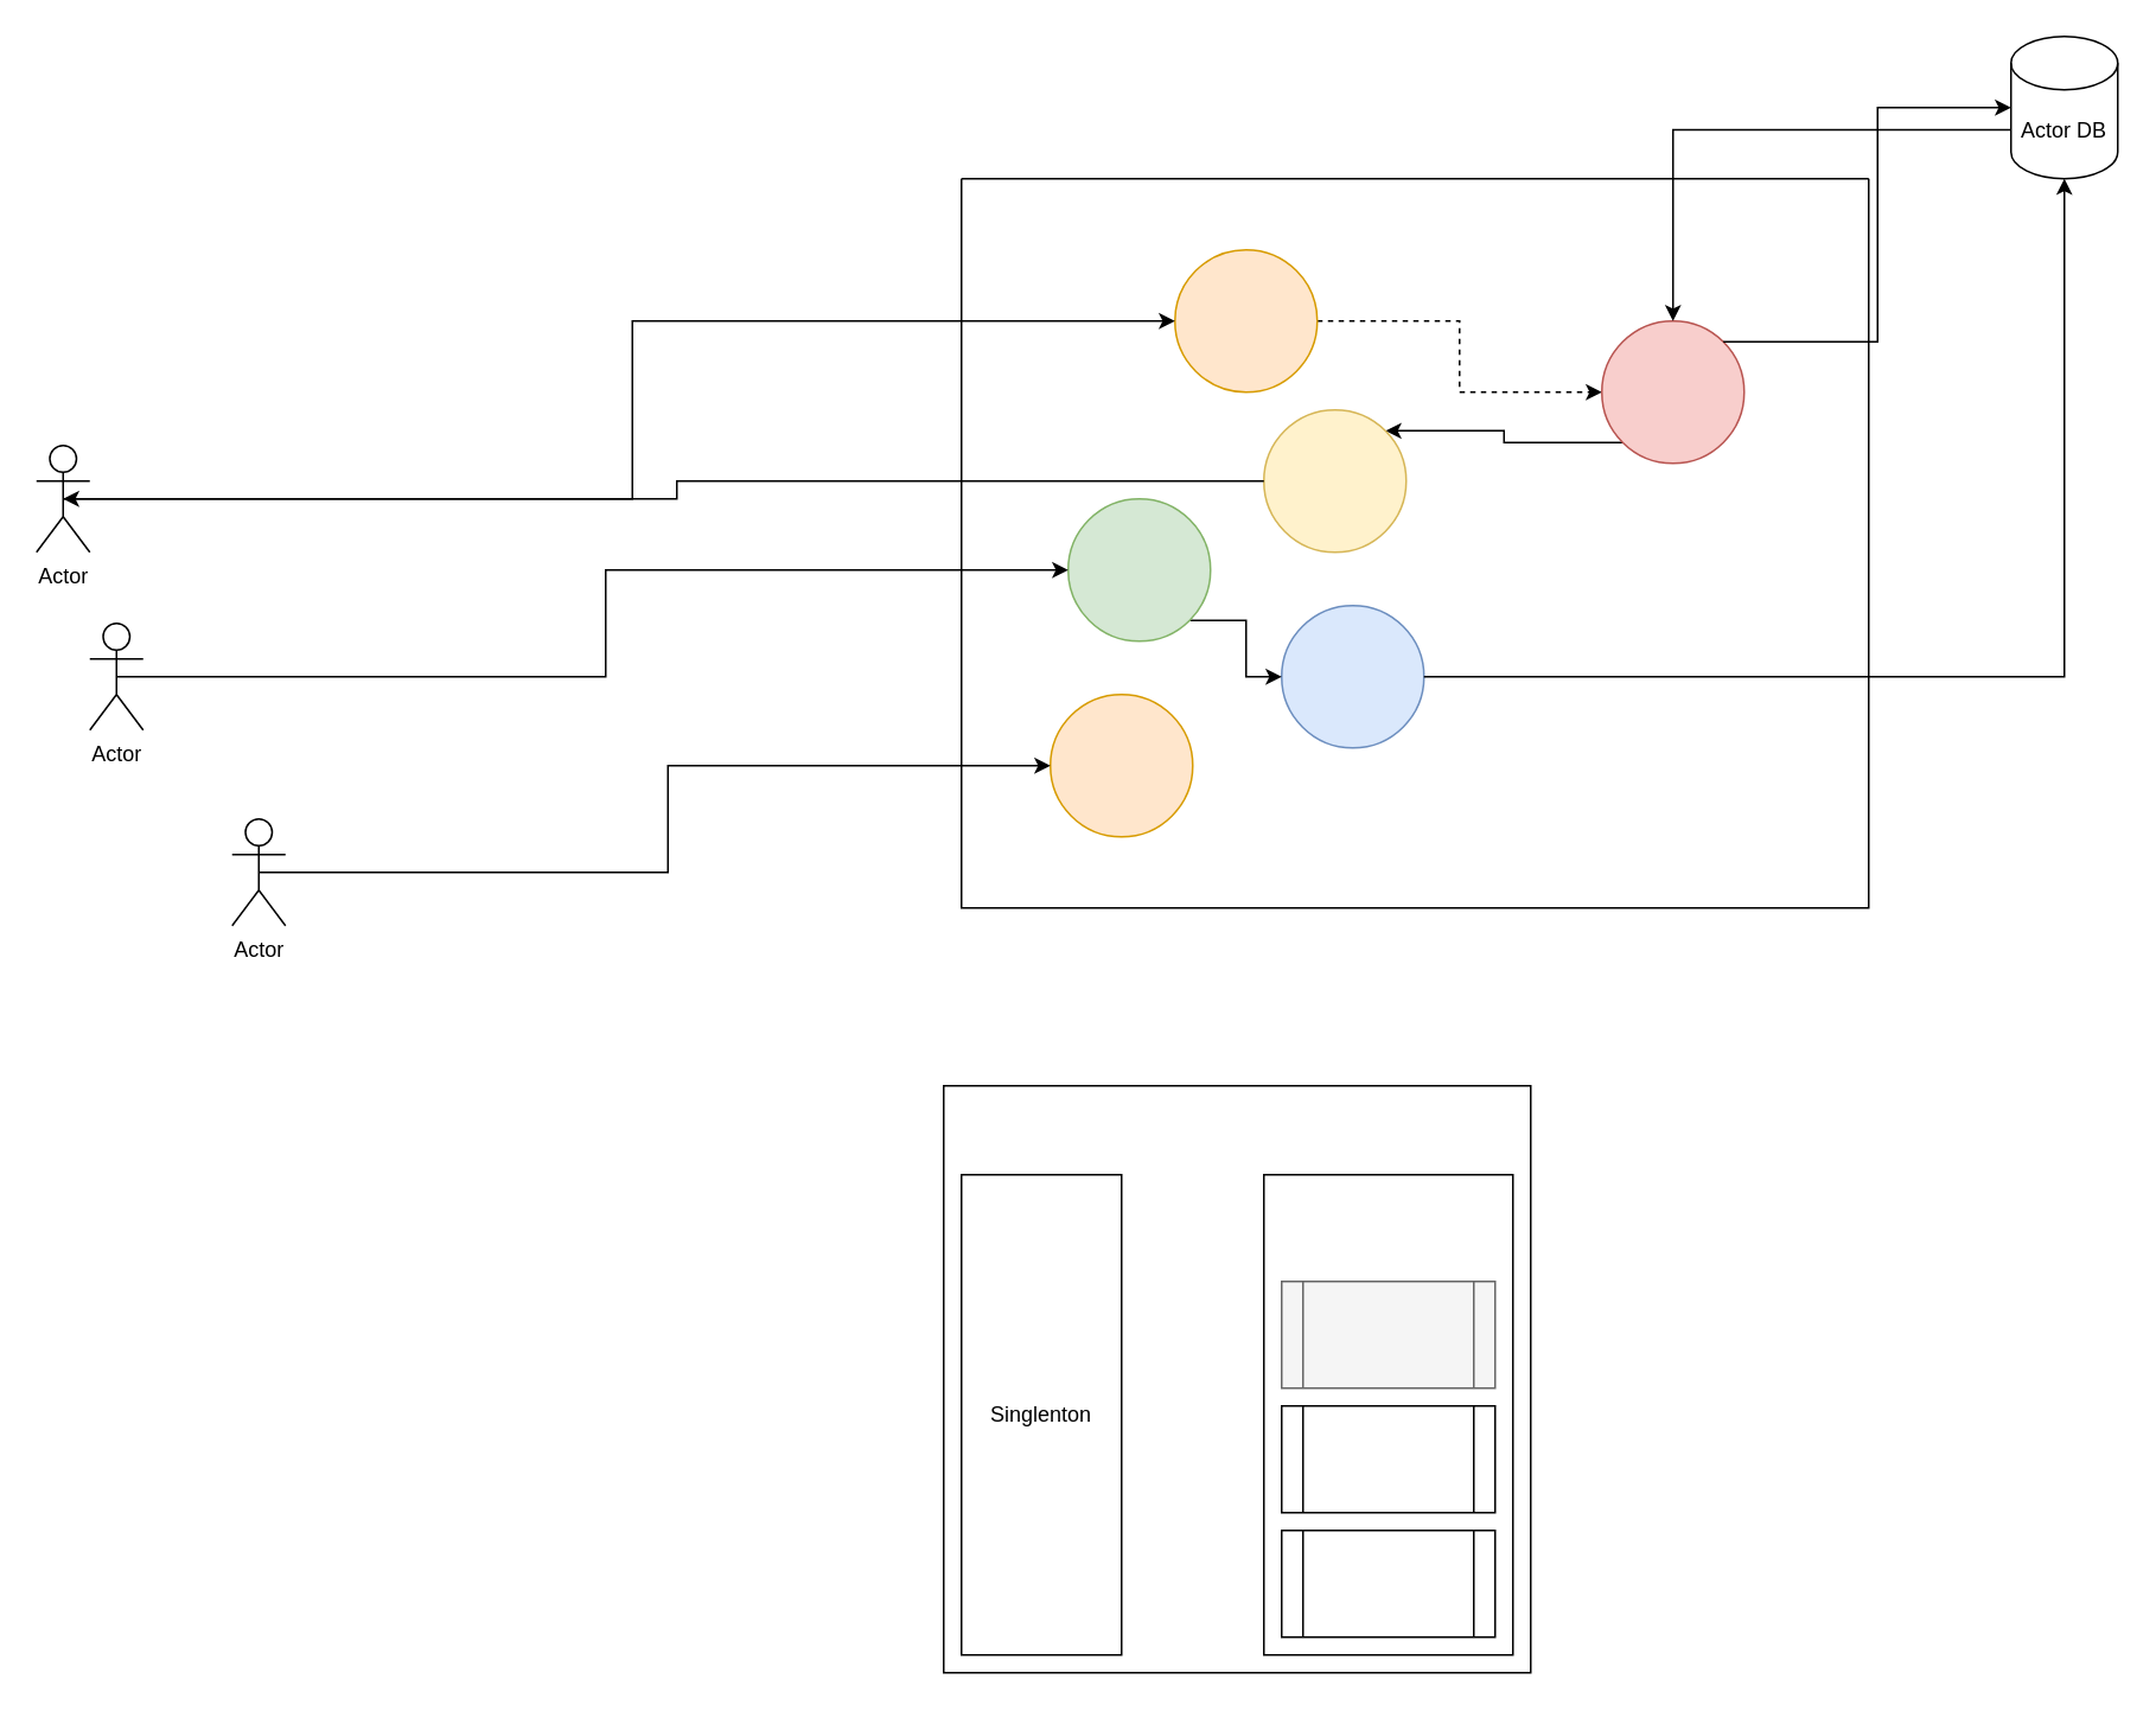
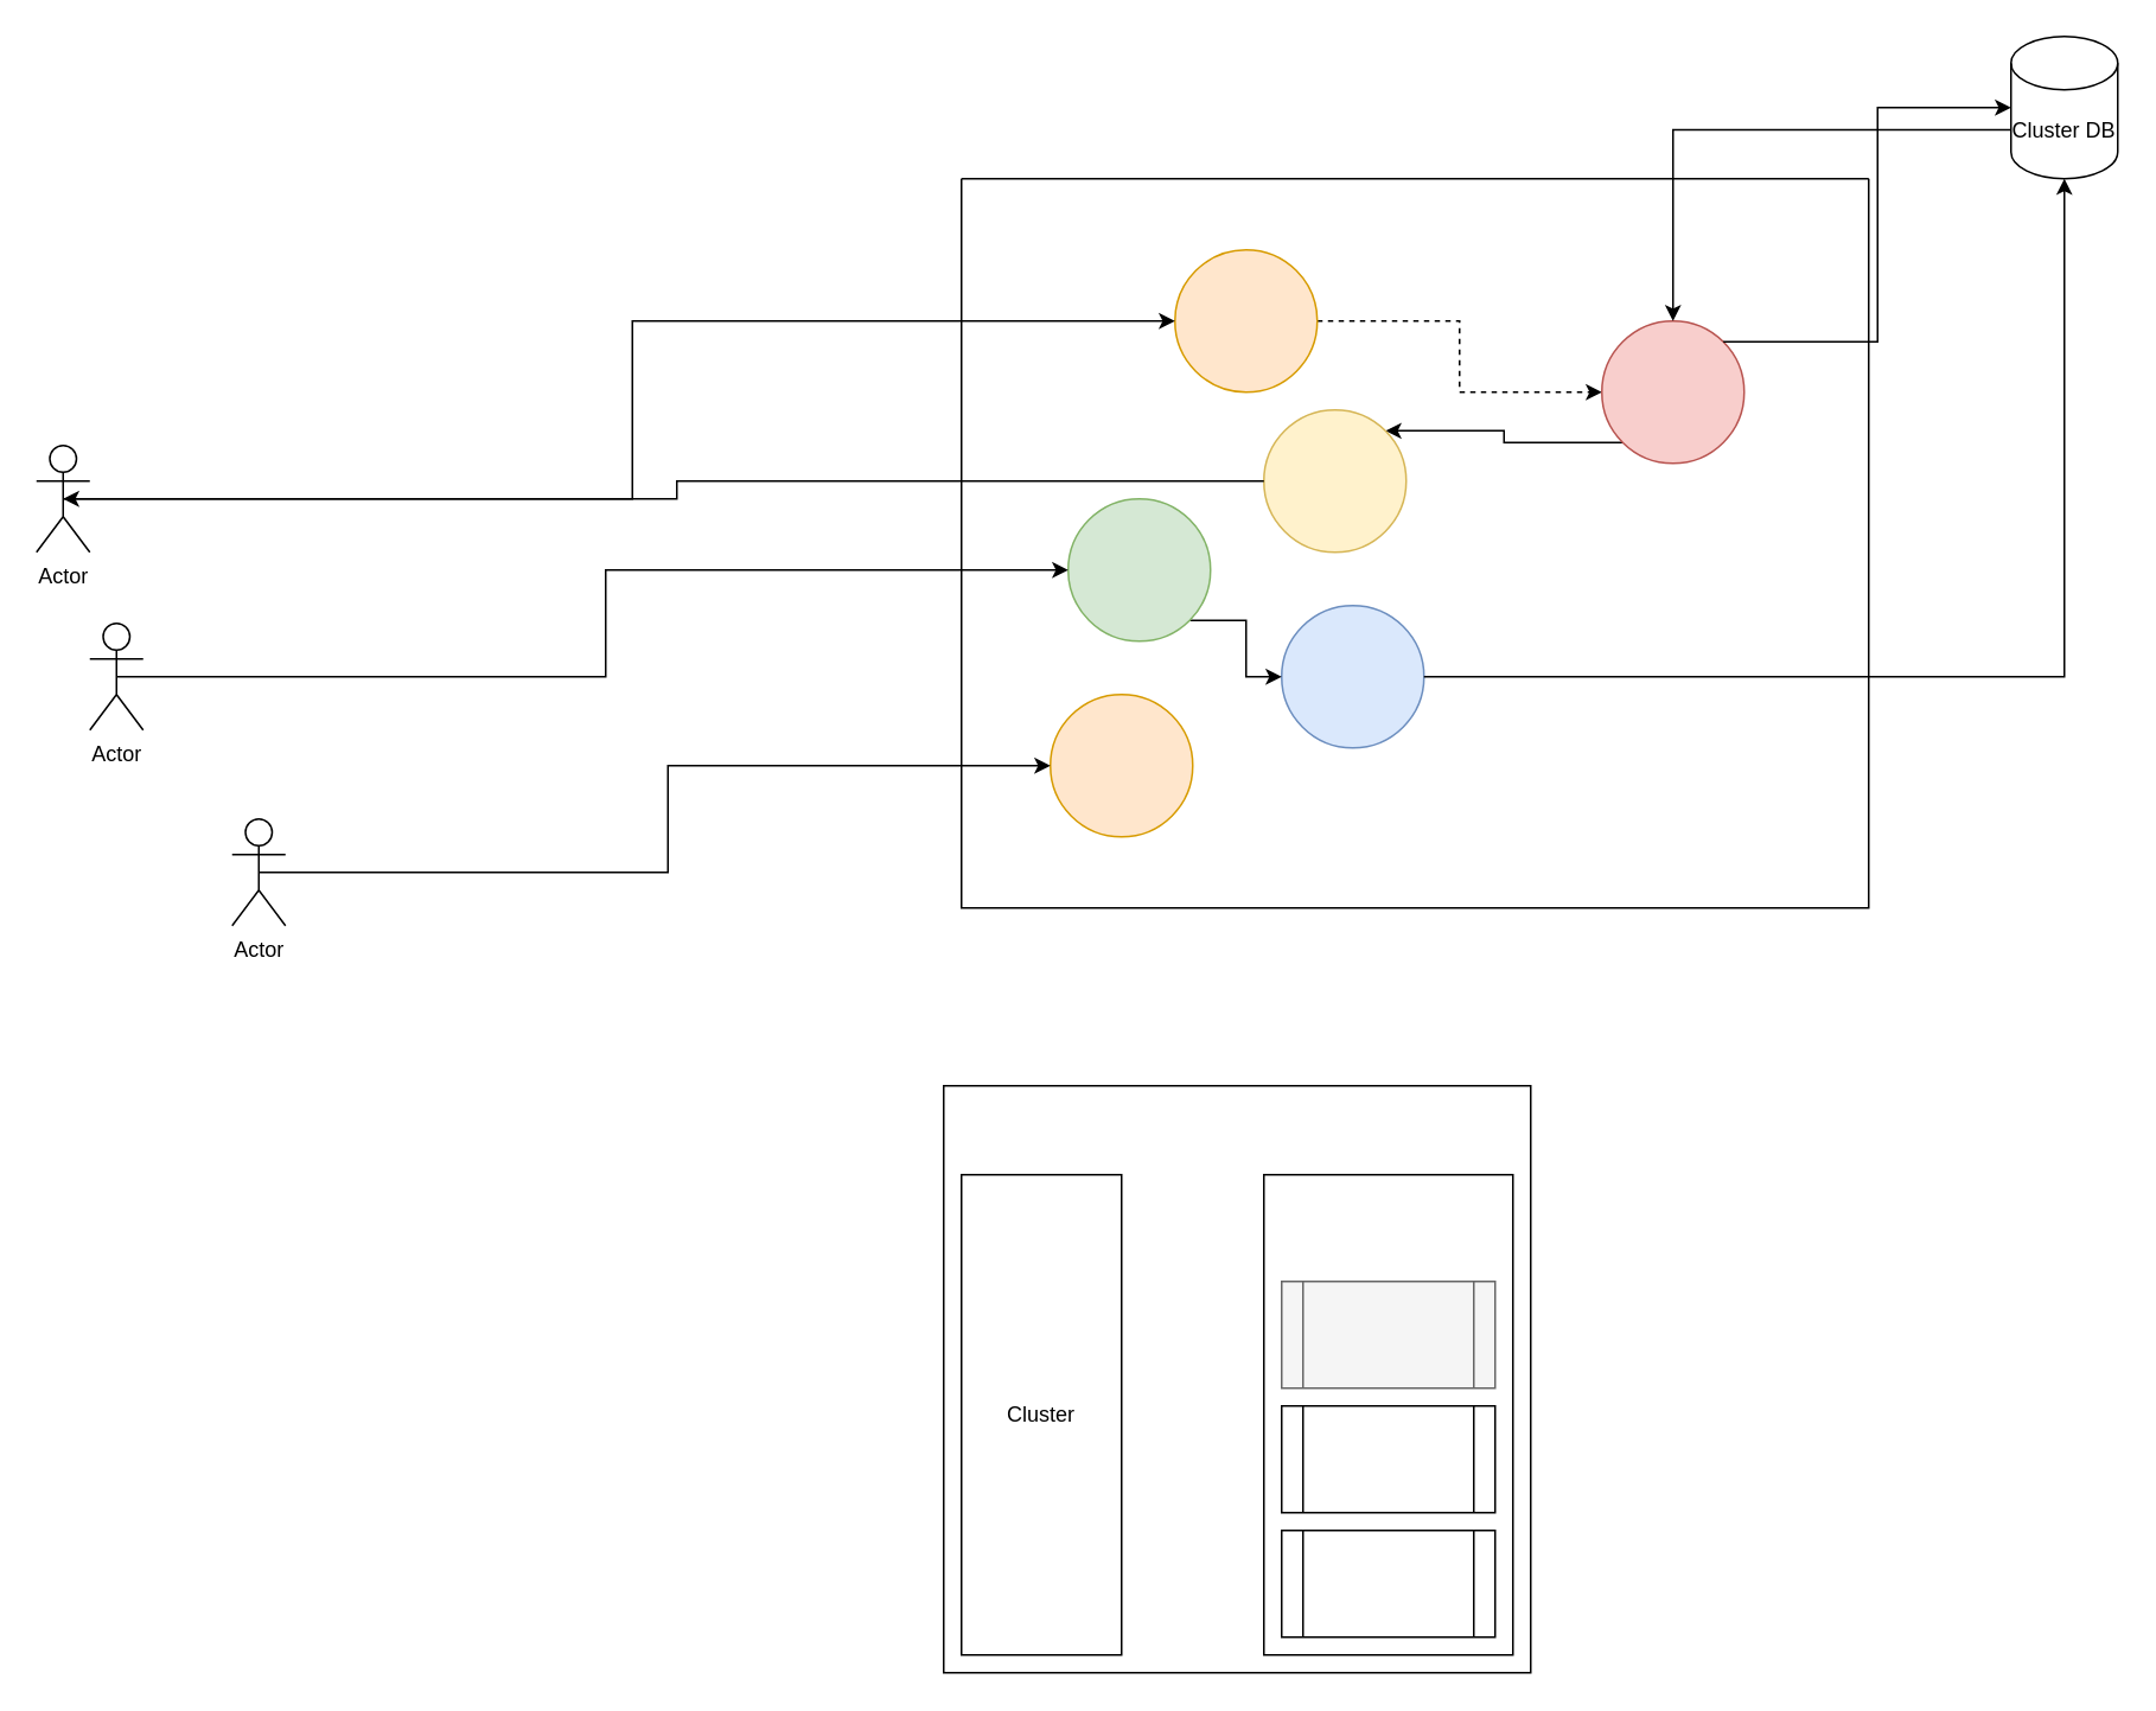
- <mxCell id="17" value="Actor DB" style="shape=cylinder3;whiteSpace=wrap;html=1;boundedLbl=1;backgroundOutline=1;size=15;" vertex="1" parent="1"><mxGeometry x="1130" y="20" width="60" height="80" as="geometry" /></mxCell>
+ <mxCell id="17" value="Cluster DB" style="shape=cylinder3;whiteSpace=wrap;html=1;boundedLbl=1;backgroundOutline=1;size=15;" vertex="1" parent="1"><mxGeometry x="1130" y="20" width="60" height="80" as="geometry" /></mxCell>
- <mxCell id="24" value="Singlenton" style="rounded=0;whiteSpace=wrap;html=1;" vertex="1" parent="1"><mxGeometry x="540" y="660" width="90" height="270" as="geometry" /></mxCell>
+ <mxCell id="24" value="Cluster" style="rounded=0;whiteSpace=wrap;html=1;" vertex="1" parent="1"><mxGeometry x="540" y="660" width="90" height="270" as="geometry" /></mxCell>
